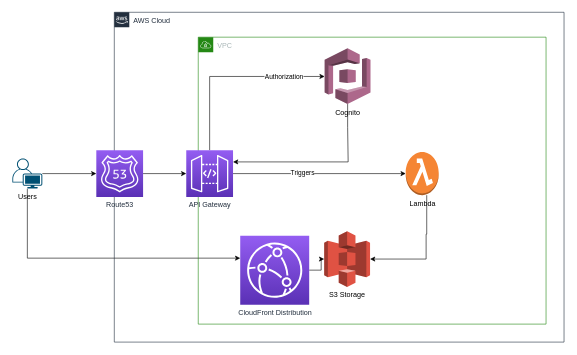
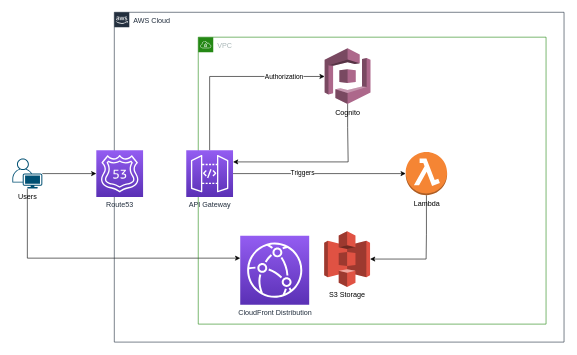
- <mxCell id="20" style="edgeStyle=orthogonalEdgeStyle;rounded=0;orthogonalLoop=1;jettySize=auto;html=1;" edge="1" parent="1" source="19" target="18"><mxGeometry relative="1" as="geometry" /></mxCell>
- <mxCell id="10" value="Lambda" style="outlineConnect=0;dashed=0;verticalLabelPosition=bottom;verticalAlign=top;align=center;html=1;shape=mxgraph.aws3.lambda_function;fillColor=#F58534;gradientColor=none;" vertex="1" parent="1"><mxGeometry x="676" y="253" width="55" height="72" as="geometry" /></mxCell>
+ <mxCell id="10" value="Lambda" style="outlineConnect=0;dashed=0;verticalLabelPosition=bottom;verticalAlign=top;align=center;html=1;shape=mxgraph.aws3.lambda_function;fillColor=#F58534;gradientColor=none;" vertex="1" parent="1"><mxGeometry x="676" y="253" width="69" height="72" as="geometry" /></mxCell>
- <mxCell id="5" style="edgeStyle=orthogonalEdgeStyle;rounded=0;orthogonalLoop=1;jettySize=auto;html=1;" edge="1" parent="1" source="6" target="15"><mxGeometry relative="1" as="geometry" /></mxCell>
